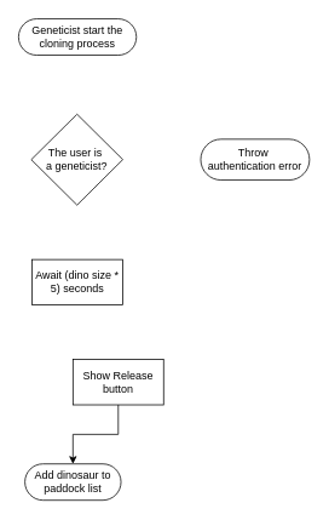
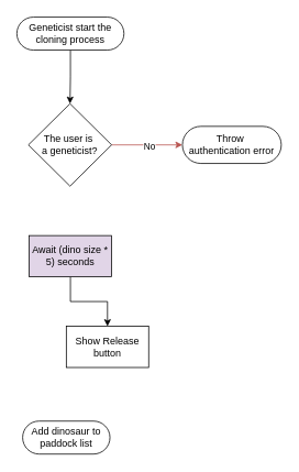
+ <mxCell id="2" style="edgeStyle=orthogonalEdgeStyle;rounded=0;orthogonalLoop=1;jettySize=auto;html=1;" edge="1" parent="1" source="3" target="12"><mxGeometry relative="1" as="geometry" /></mxCell>
+ <mxCell id="10" style="edgeStyle=orthogonalEdgeStyle;rounded=0;orthogonalLoop=1;jettySize=auto;html=1;fillColor=#f8cecc;strokeColor=#b85450;" edge="1" parent="1" source="12" target="13"><mxGeometry relative="1" as="geometry" /></mxCell>
+ <mxCell id="11" value="No" style="edgeLabel;html=1;align=center;verticalAlign=middle;resizable=0;points=[];" vertex="1" connectable="0" parent="10"><mxGeometry x="0.046" y="-1" relative="1" as="geometry"><mxPoint as="offset" /></mxGeometry></mxCell>
- <mxCell id="5" value="Await (dino size * 5) seconds" style="html=1;dashed=0;whiteSpace=wrap;" vertex="1" parent="1"><mxGeometry x="35" y="285" width="100" height="50" as="geometry" /></mxCell>
+ <mxCell id="5" value="Await (dino size * 5) seconds" style="html=1;dashed=0;whiteSpace=wrap;fillColor=#e1d5e7;" vertex="1" parent="1"><mxGeometry x="35" y="285" width="100" height="50" as="geometry" /></mxCell>
+ <mxCell id="4" style="edgeStyle=orthogonalEdgeStyle;rounded=0;orthogonalLoop=1;jettySize=auto;html=1;" edge="1" parent="1" source="5" target="7"><mxGeometry relative="1" as="geometry" /></mxCell>
- <mxCell id="6" style="edgeStyle=orthogonalEdgeStyle;rounded=0;orthogonalLoop=1;jettySize=auto;html=1;" edge="1" parent="1" source="7" target="9"><mxGeometry relative="1" as="geometry"><mxPoint x="85" y="525" as="targetPoint" /></mxGeometry></mxCell>
